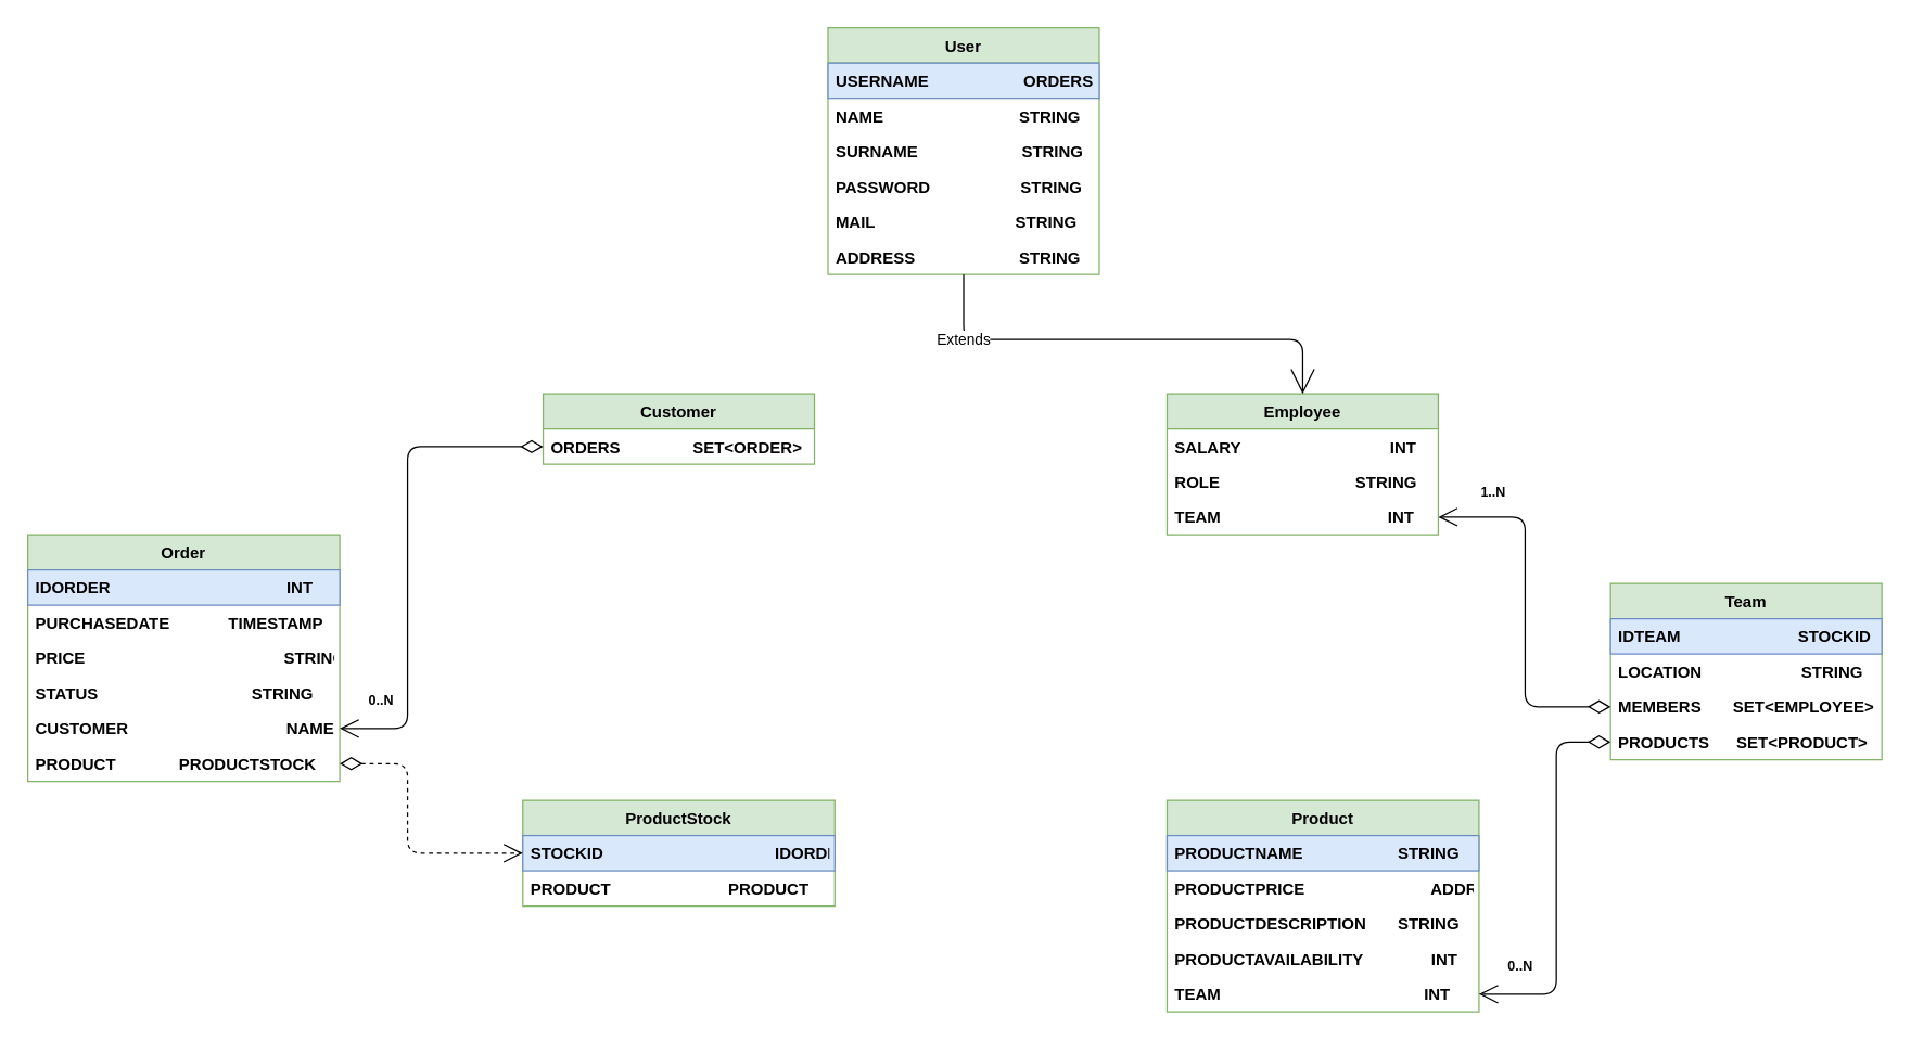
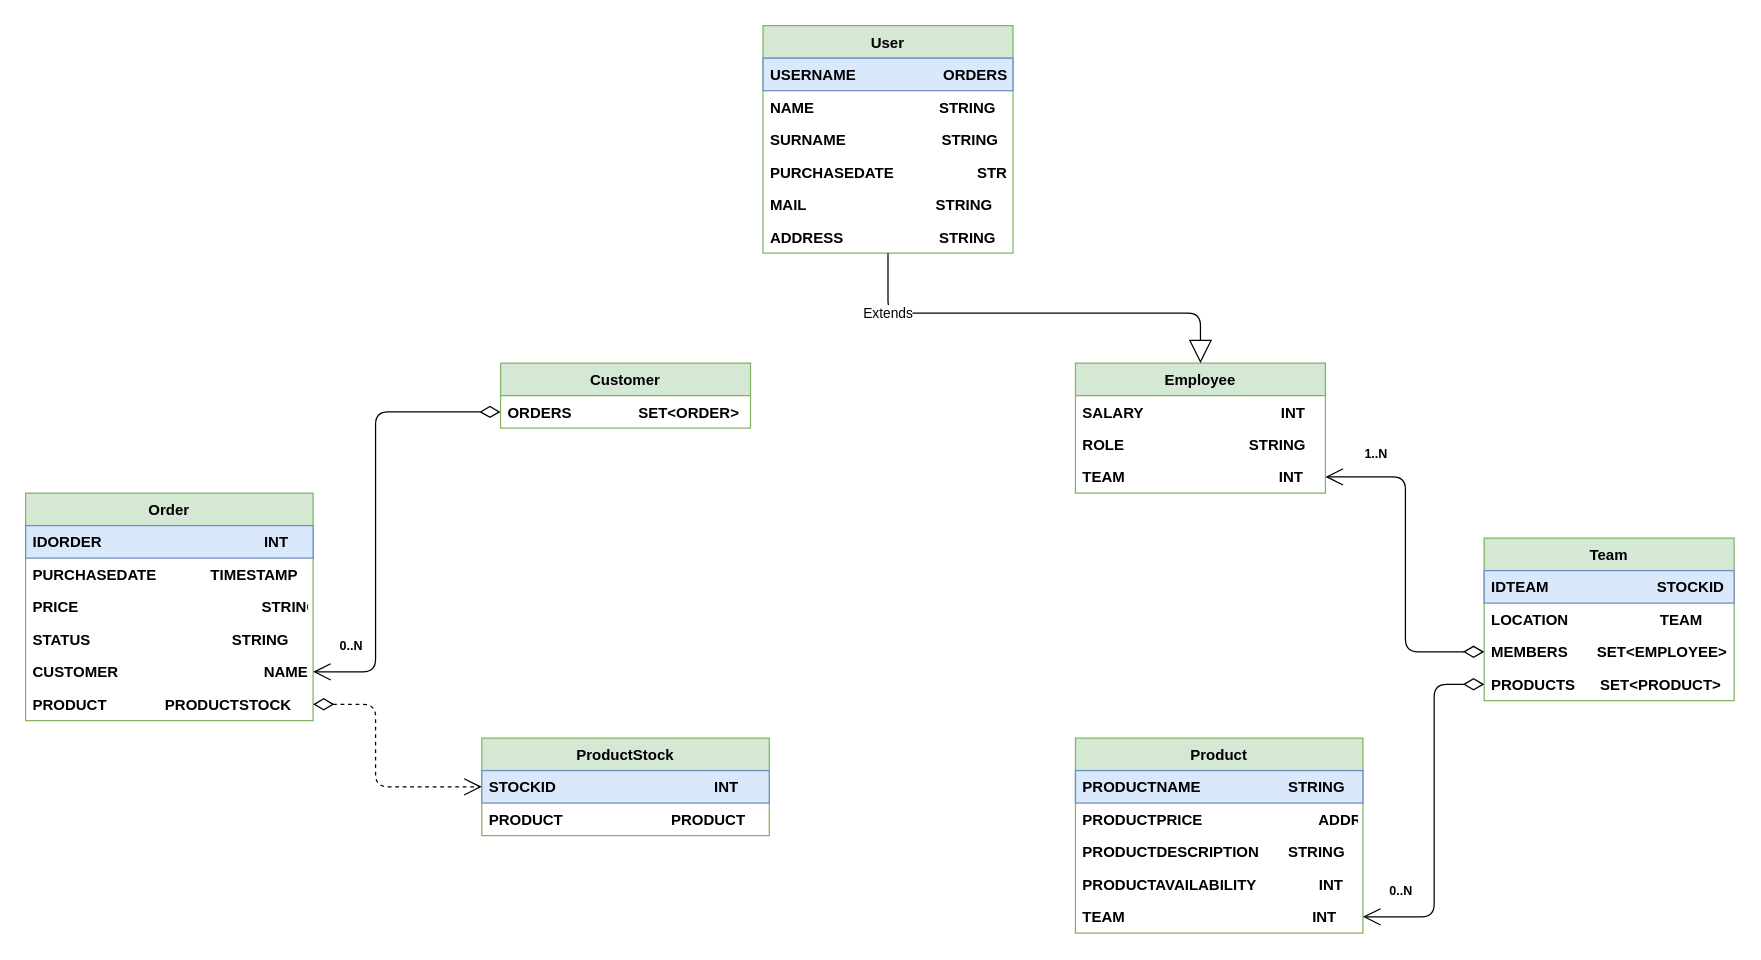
- <mxCell id="12" value="PASSWORD                    STRING" style="text;strokeColor=none;fillColor=none;align=left;verticalAlign=top;spacingLeft=4;spacingRight=4;overflow=hidden;rotatable=0;points=[[0,0.5],[1,0.5]];portConstraint=eastwest;fontStyle=1" vertex="1" parent="8"><mxGeometry y="104" width="200" height="26" as="geometry" /></mxCell>
+ <mxCell id="12" value="PURCHASEDATE                    STRING" style="text;strokeColor=none;fillColor=none;align=left;verticalAlign=top;spacingLeft=4;spacingRight=4;overflow=hidden;rotatable=0;points=[[0,0.5],[1,0.5]];portConstraint=eastwest;fontStyle=1" vertex="1" parent="8"><mxGeometry y="104" width="200" height="26" as="geometry" /></mxCell>
- <mxCell id="15" value="Extends" style="endArrow=open;endSize=16;endFill=0;html=1;entryX=0.5;entryY=0;entryDx=0;entryDy=0;exitX=0.5;exitY=1;exitDx=0;exitDy=0;" edge="1" parent="1" source="8" target="4"><mxGeometry x="-0.716" width="160" relative="1" as="geometry"><mxPoint x="750" y="240" as="sourcePoint" /><mxPoint x="910" y="240" as="targetPoint" /><Array as="points"><mxPoint x="710" y="250" /><mxPoint x="960" y="250" /></Array><mxPoint as="offset" /></mxGeometry></mxCell>
+ <mxCell id="15" value="Extends" style="endArrow=block;endSize=16;endFill=0;html=1;entryX=0.5;entryY=0;entryDx=0;entryDy=0;exitX=0.5;exitY=1;exitDx=0;exitDy=0;" edge="1" parent="1" source="8" target="4"><mxGeometry x="-0.716" width="160" relative="1" as="geometry"><mxPoint x="750" y="240" as="sourcePoint" /><mxPoint x="910" y="240" as="targetPoint" /><Array as="points"><mxPoint x="710" y="250" /><mxPoint x="960" y="250" /></Array><mxPoint as="offset" /></mxGeometry></mxCell>
- <mxCell id="18" value="LOCATION                      STRING" style="text;strokeColor=none;fillColor=none;align=left;verticalAlign=top;spacingLeft=4;spacingRight=4;overflow=hidden;rotatable=0;points=[[0,0.5],[1,0.5]];portConstraint=eastwest;fontStyle=1" vertex="1" parent="16"><mxGeometry y="52" width="200" height="26" as="geometry" /></mxCell>
+ <mxCell id="18" value="LOCATION                      TEAM" style="text;strokeColor=none;fillColor=none;align=left;verticalAlign=top;spacingLeft=4;spacingRight=4;overflow=hidden;rotatable=0;points=[[0,0.5],[1,0.5]];portConstraint=eastwest;fontStyle=1" vertex="1" parent="16"><mxGeometry y="52" width="200" height="26" as="geometry" /></mxCell>
- <mxCell id="32" value="STOCKID                                      IDORDER" style="text;strokeColor=#6c8ebf;fillColor=#dae8fc;align=left;verticalAlign=top;spacingLeft=4;spacingRight=4;overflow=hidden;rotatable=0;points=[[0,0.5],[1,0.5]];portConstraint=eastwest;fontStyle=1" vertex="1" parent="31"><mxGeometry y="26" width="230" height="26" as="geometry" /></mxCell>
+ <mxCell id="32" value="STOCKID                                      INT" style="text;strokeColor=#6c8ebf;fillColor=#dae8fc;align=left;verticalAlign=top;spacingLeft=4;spacingRight=4;overflow=hidden;rotatable=0;points=[[0,0.5],[1,0.5]];portConstraint=eastwest;fontStyle=1" vertex="1" parent="31"><mxGeometry y="26" width="230" height="26" as="geometry" /></mxCell>
